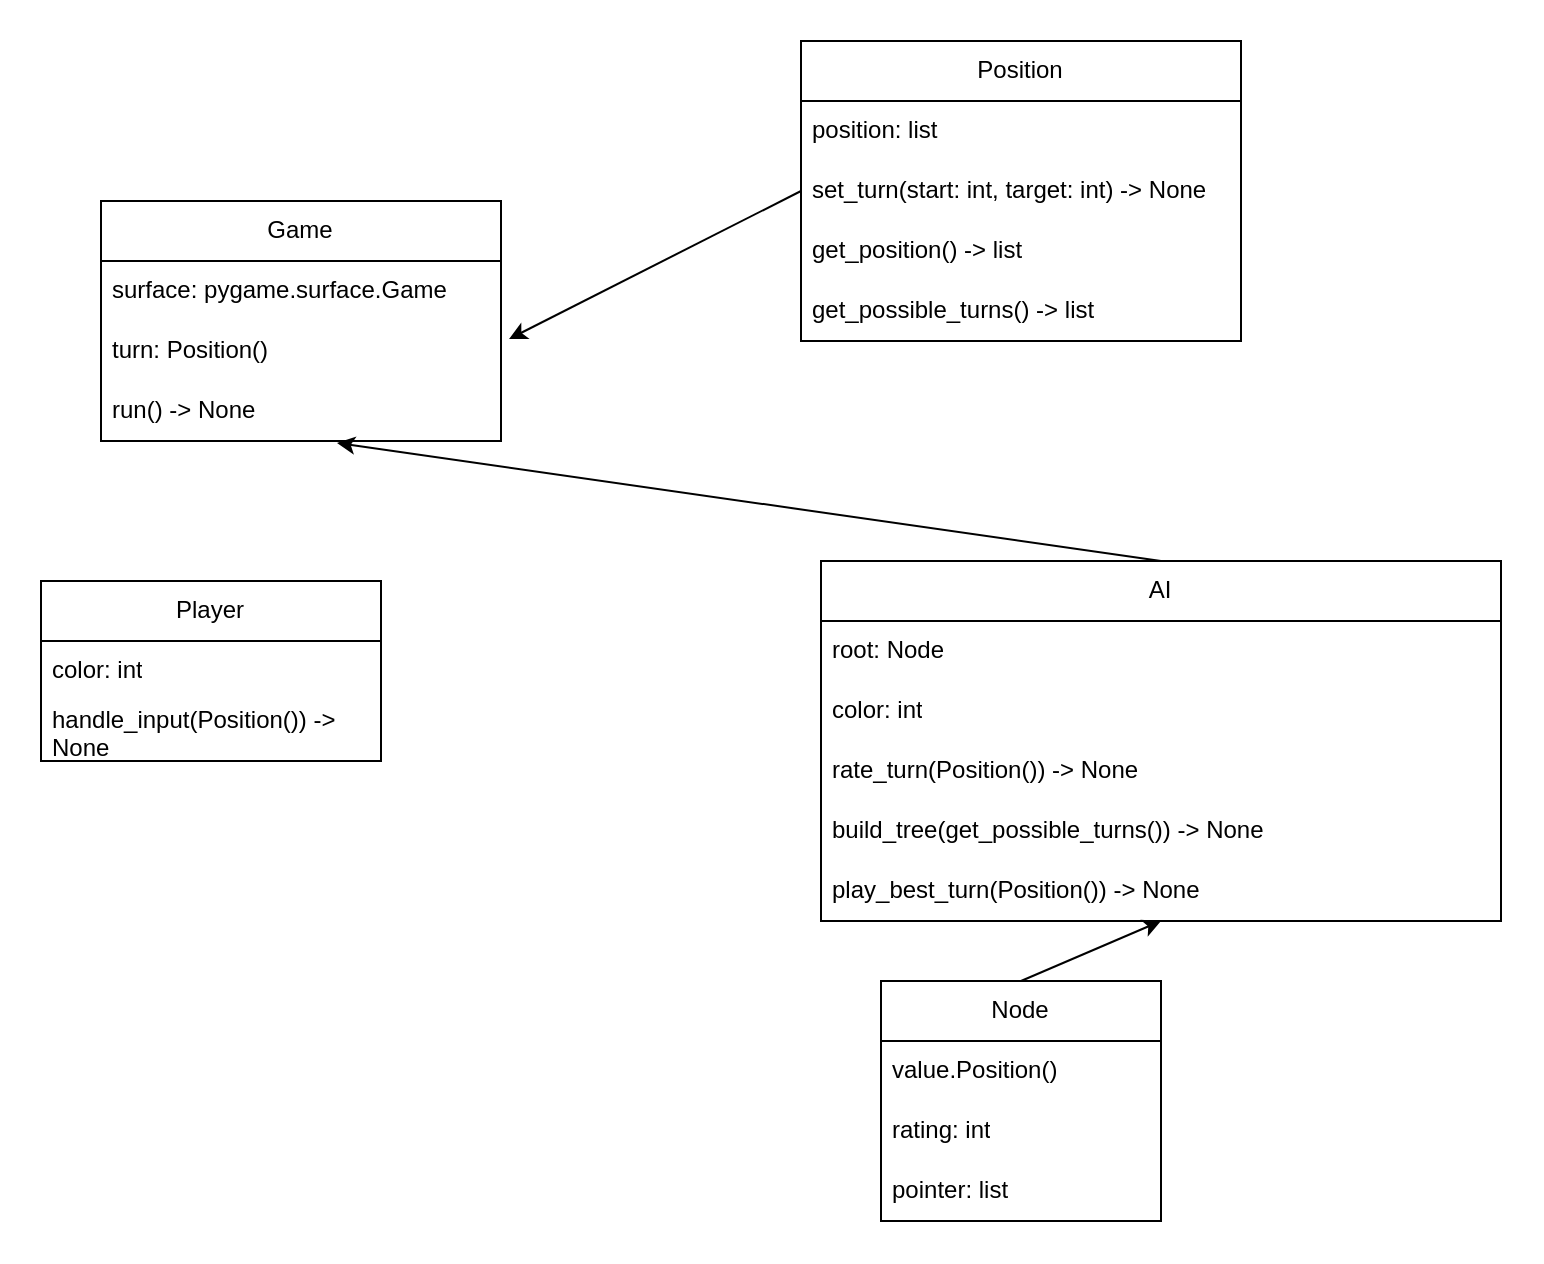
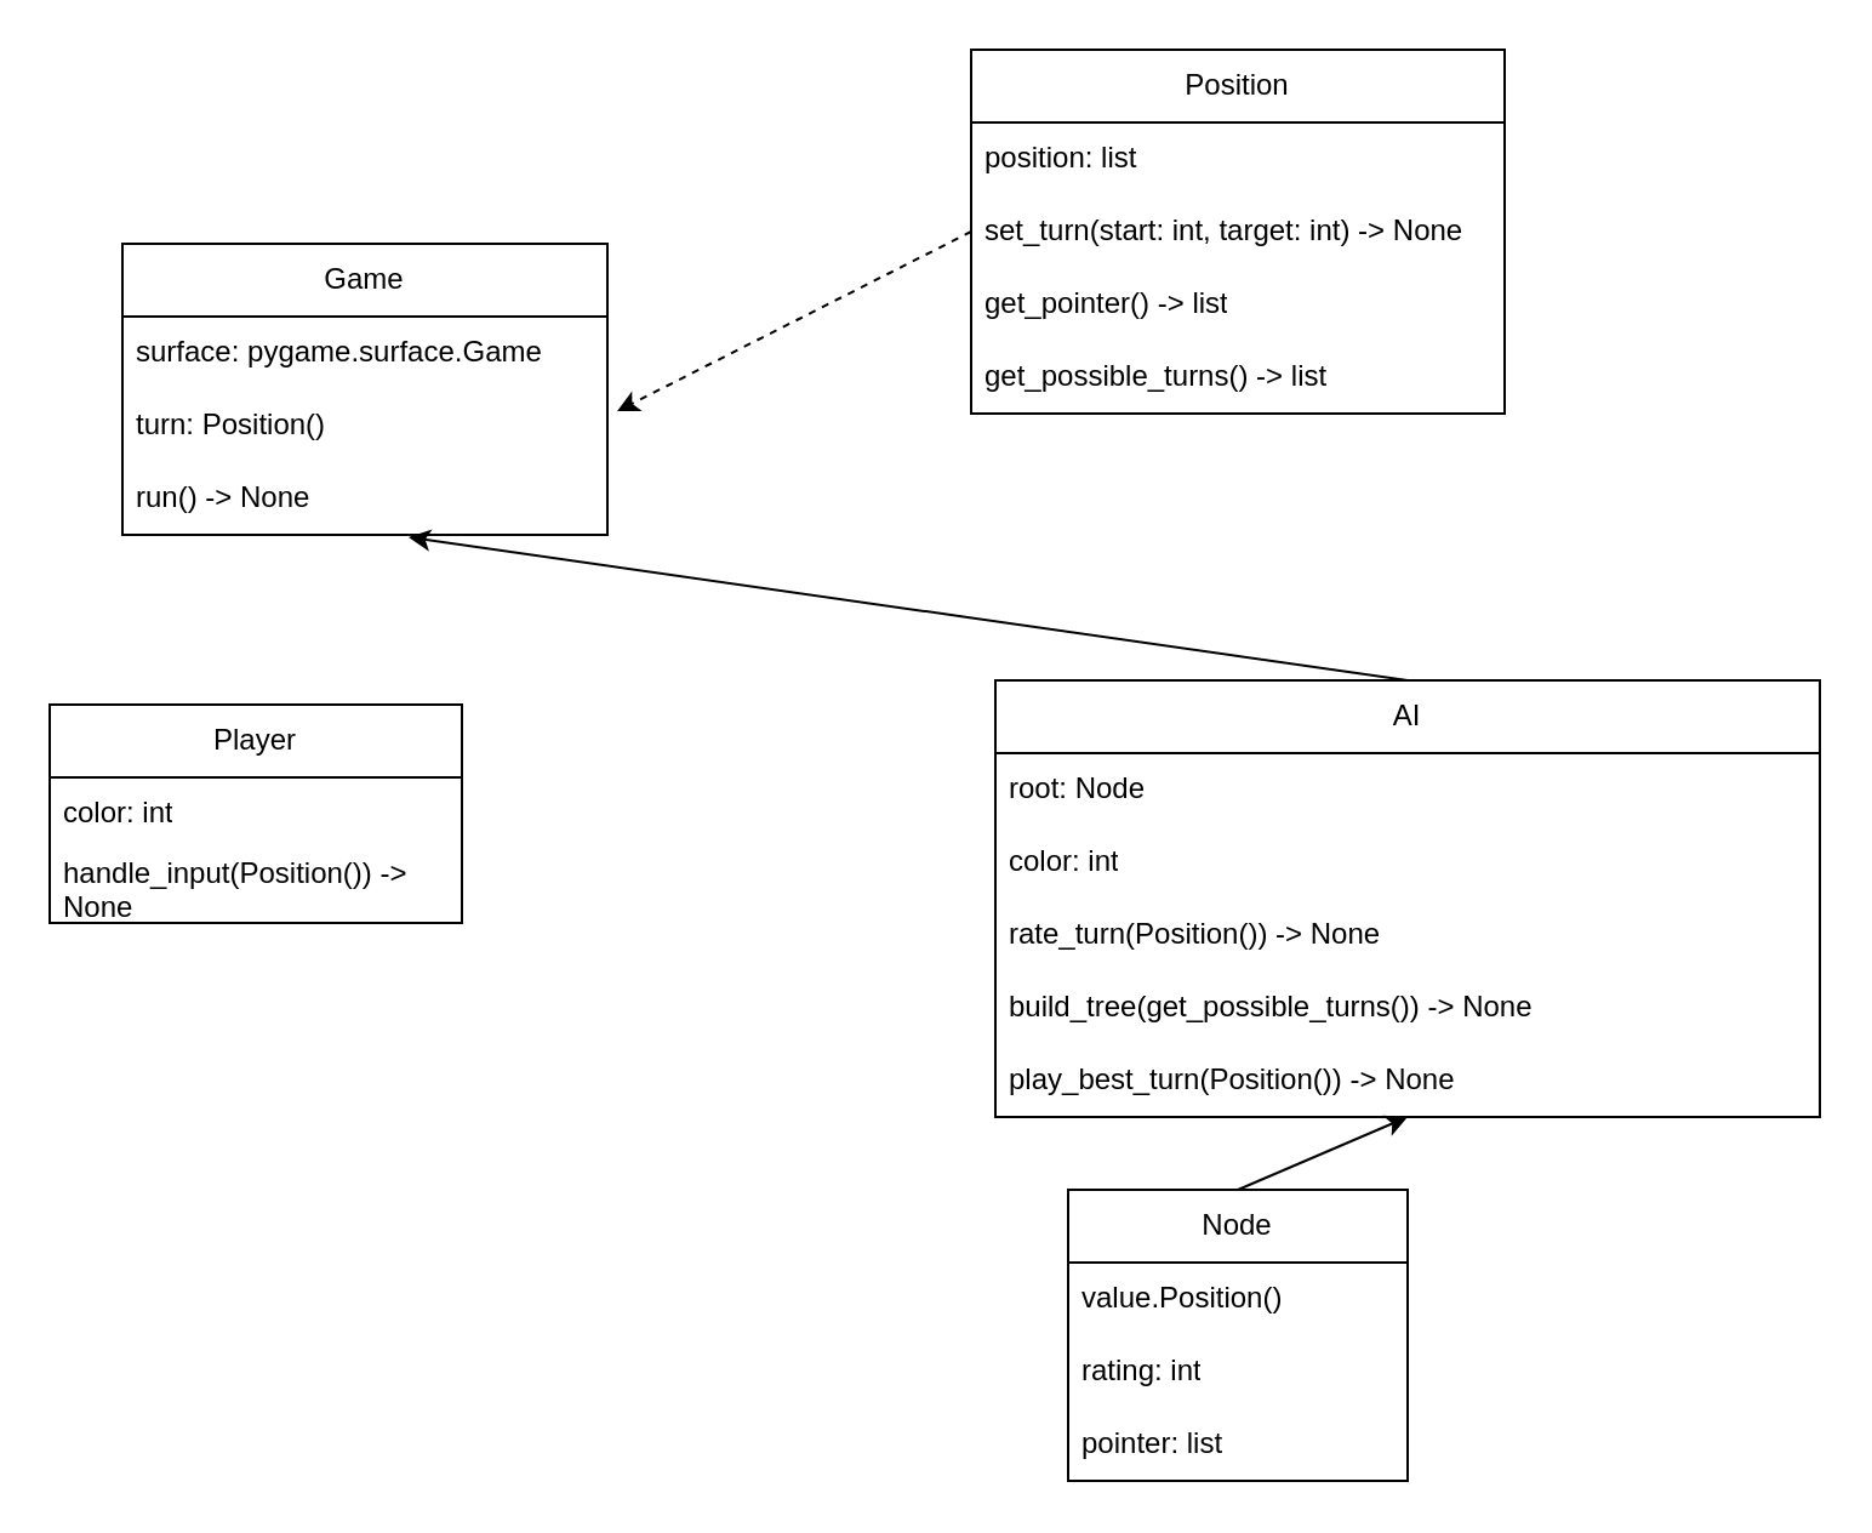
- <mxCell id="12" value="get_position() -&amp;gt; list" style="text;strokeColor=none;fillColor=none;align=left;verticalAlign=middle;spacingLeft=4;spacingRight=4;overflow=hidden;points=[[0,0.5],[1,0.5]];portConstraint=eastwest;rotatable=0;whiteSpace=wrap;html=1;" parent="9" vertex="1"><mxGeometry y="90" width="220" height="30" as="geometry" /></mxCell>
+ <mxCell id="12" value="get_pointer() -&amp;gt; list" style="text;strokeColor=none;fillColor=none;align=left;verticalAlign=middle;spacingLeft=4;spacingRight=4;overflow=hidden;points=[[0,0.5],[1,0.5]];portConstraint=eastwest;rotatable=0;whiteSpace=wrap;html=1;" parent="9" vertex="1"><mxGeometry y="90" width="220" height="30" as="geometry" /></mxCell>
- <mxCell id="26" value="" style="endArrow=classic;html=1;rounded=0;exitX=0;exitY=0.5;exitDx=0;exitDy=0;entryX=1.02;entryY=0.3;entryDx=0;entryDy=0;entryPerimeter=0;" edge="1" parent="1" source="11" target="4"><mxGeometry width="50" height="50" relative="1" as="geometry"><mxPoint x="340" y="260" as="sourcePoint" /><mxPoint x="390" y="210" as="targetPoint" /></mxGeometry></mxCell>
+ <mxCell id="26" value="" style="endArrow=classic;html=1;rounded=0;exitX=0;exitY=0.5;exitDx=0;exitDy=0;entryX=1.02;entryY=0.3;entryDx=0;entryDy=0;entryPerimeter=0;dashed=1;" edge="1" parent="1" source="11" target="4"><mxGeometry width="50" height="50" relative="1" as="geometry"><mxPoint x="340" y="260" as="sourcePoint" /><mxPoint x="390" y="210" as="targetPoint" /></mxGeometry></mxCell>
